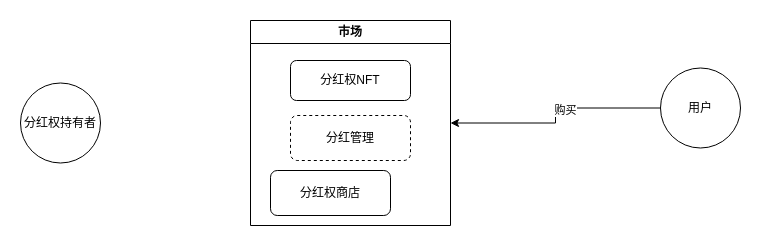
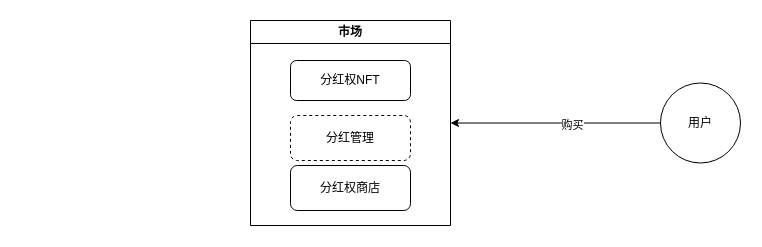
- <mxCell id="9" value="用户" style="ellipse;whiteSpace=wrap;html=1;aspect=fixed;" vertex="1" parent="1"><mxGeometry x="660" y="67.5" width="80" height="80" as="geometry" /></mxCell>
+ <mxCell id="9" value="用户" style="ellipse;whiteSpace=wrap;html=1;aspect=fixed;" vertex="1" parent="1"><mxGeometry x="660" y="82.5" width="80" height="80" as="geometry" /></mxCell>
- <mxCell id="6" value="分红权持有者" style="ellipse;whiteSpace=wrap;html=1;aspect=fixed;" vertex="1" parent="1"><mxGeometry x="20" y="82.5" width="80" height="80" as="geometry" /></mxCell>
- <mxCell id="5" value="分红权商店" style="rounded=1;whiteSpace=wrap;html=1;" vertex="1" parent="2"><mxGeometry x="20" y="150" width="120" height="45" as="geometry" /></mxCell>
+ <mxCell id="5" value="分红权商店" style="rounded=1;whiteSpace=wrap;html=1;" vertex="1" parent="2"><mxGeometry x="40" y="145" width="120" height="45" as="geometry" /></mxCell>
